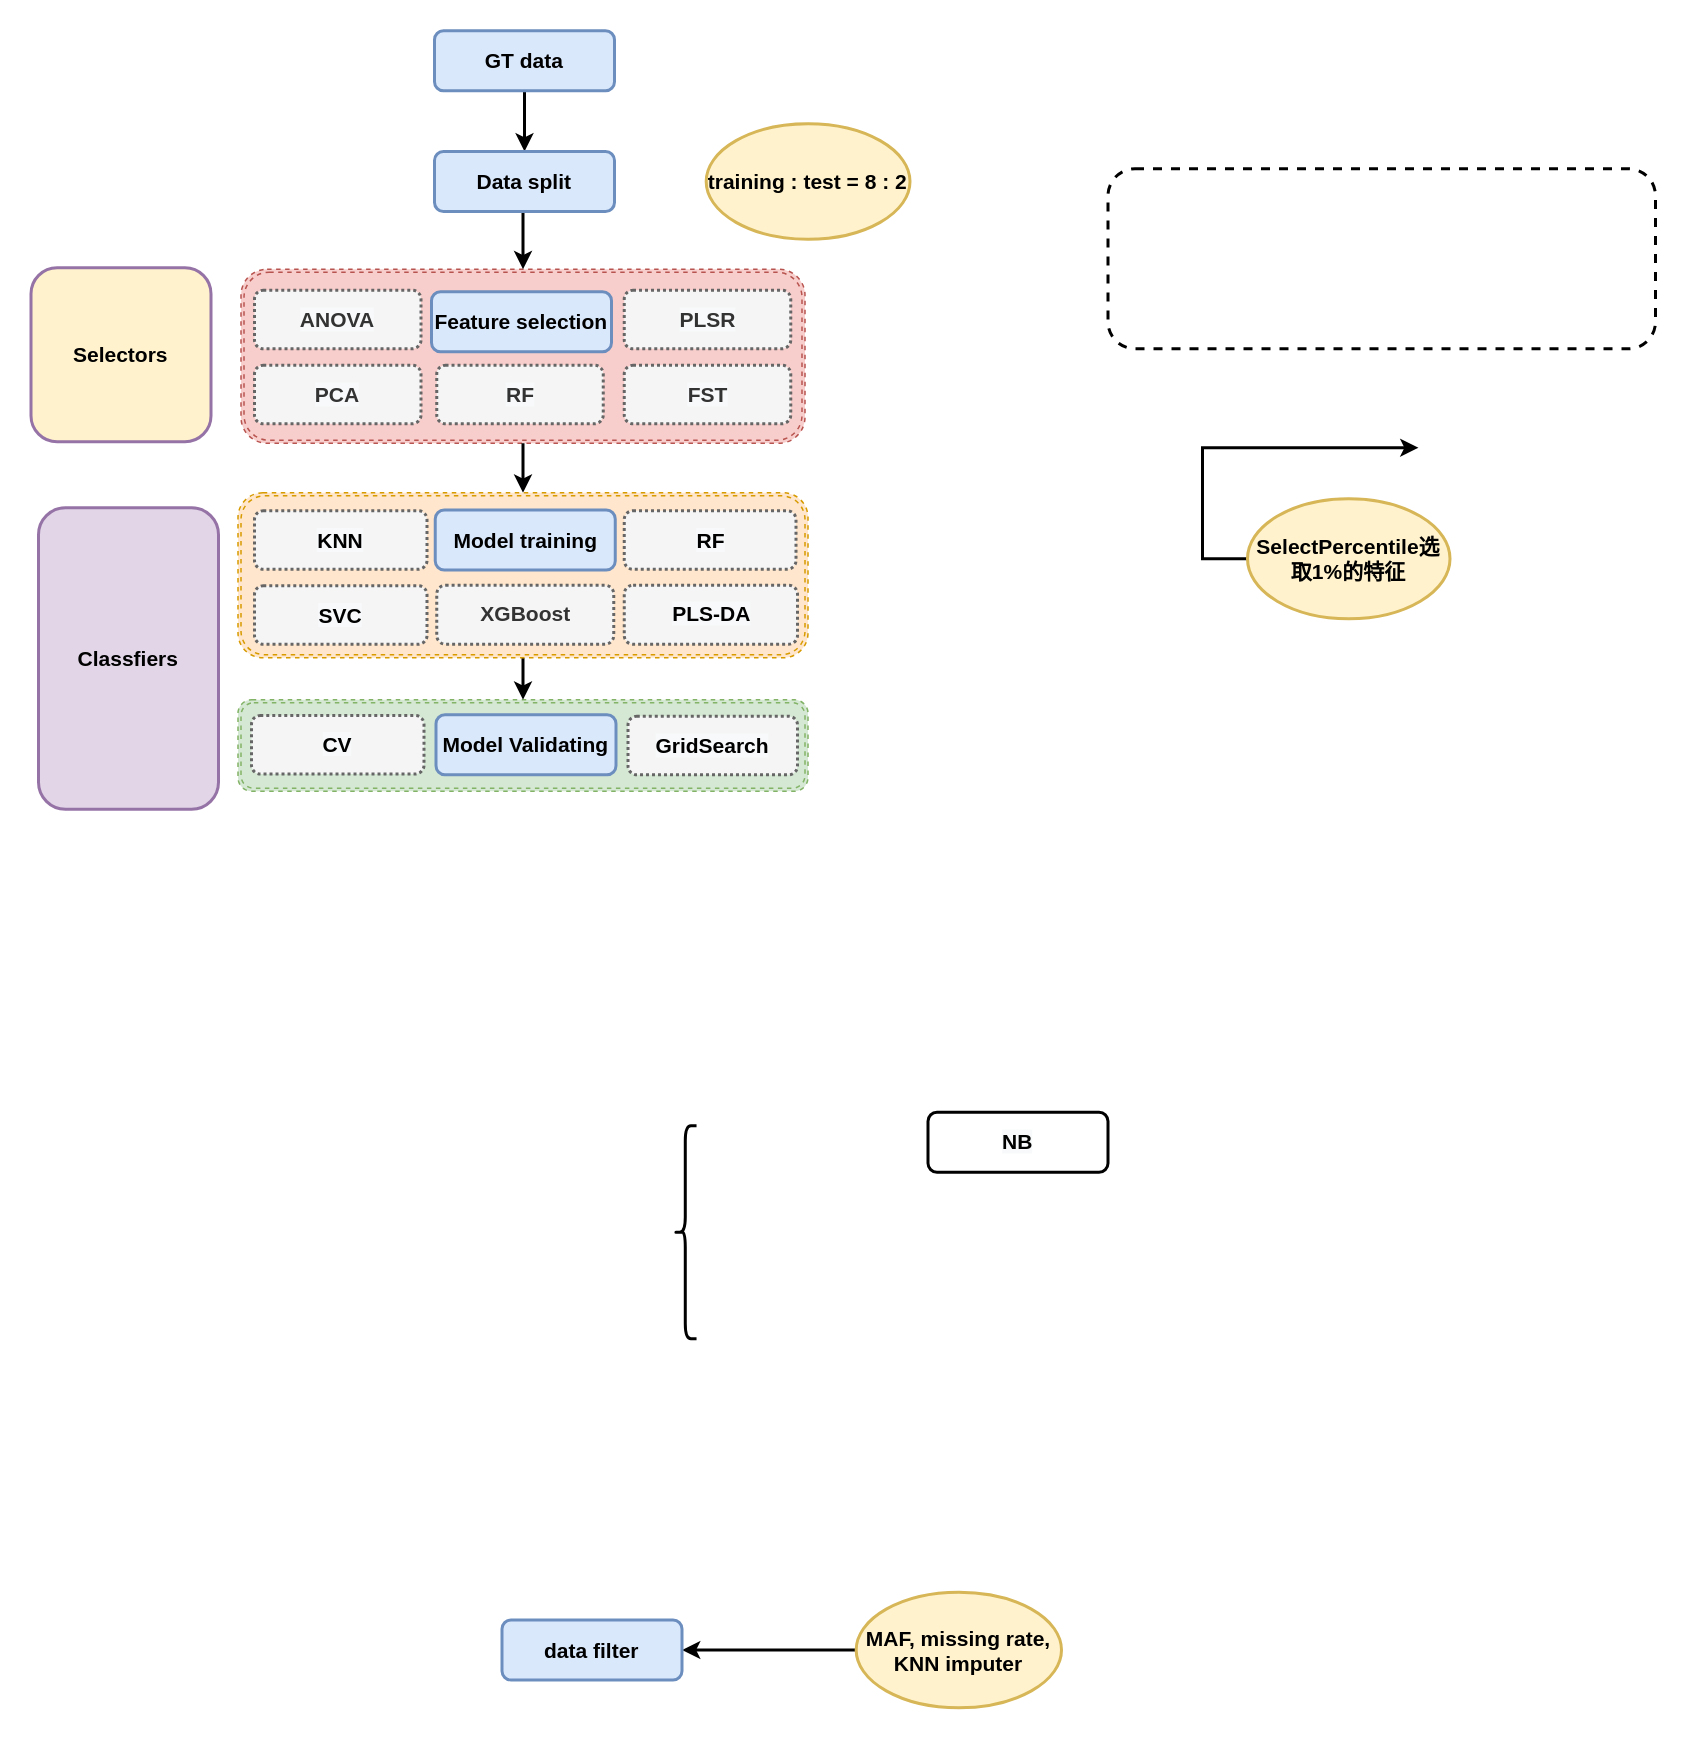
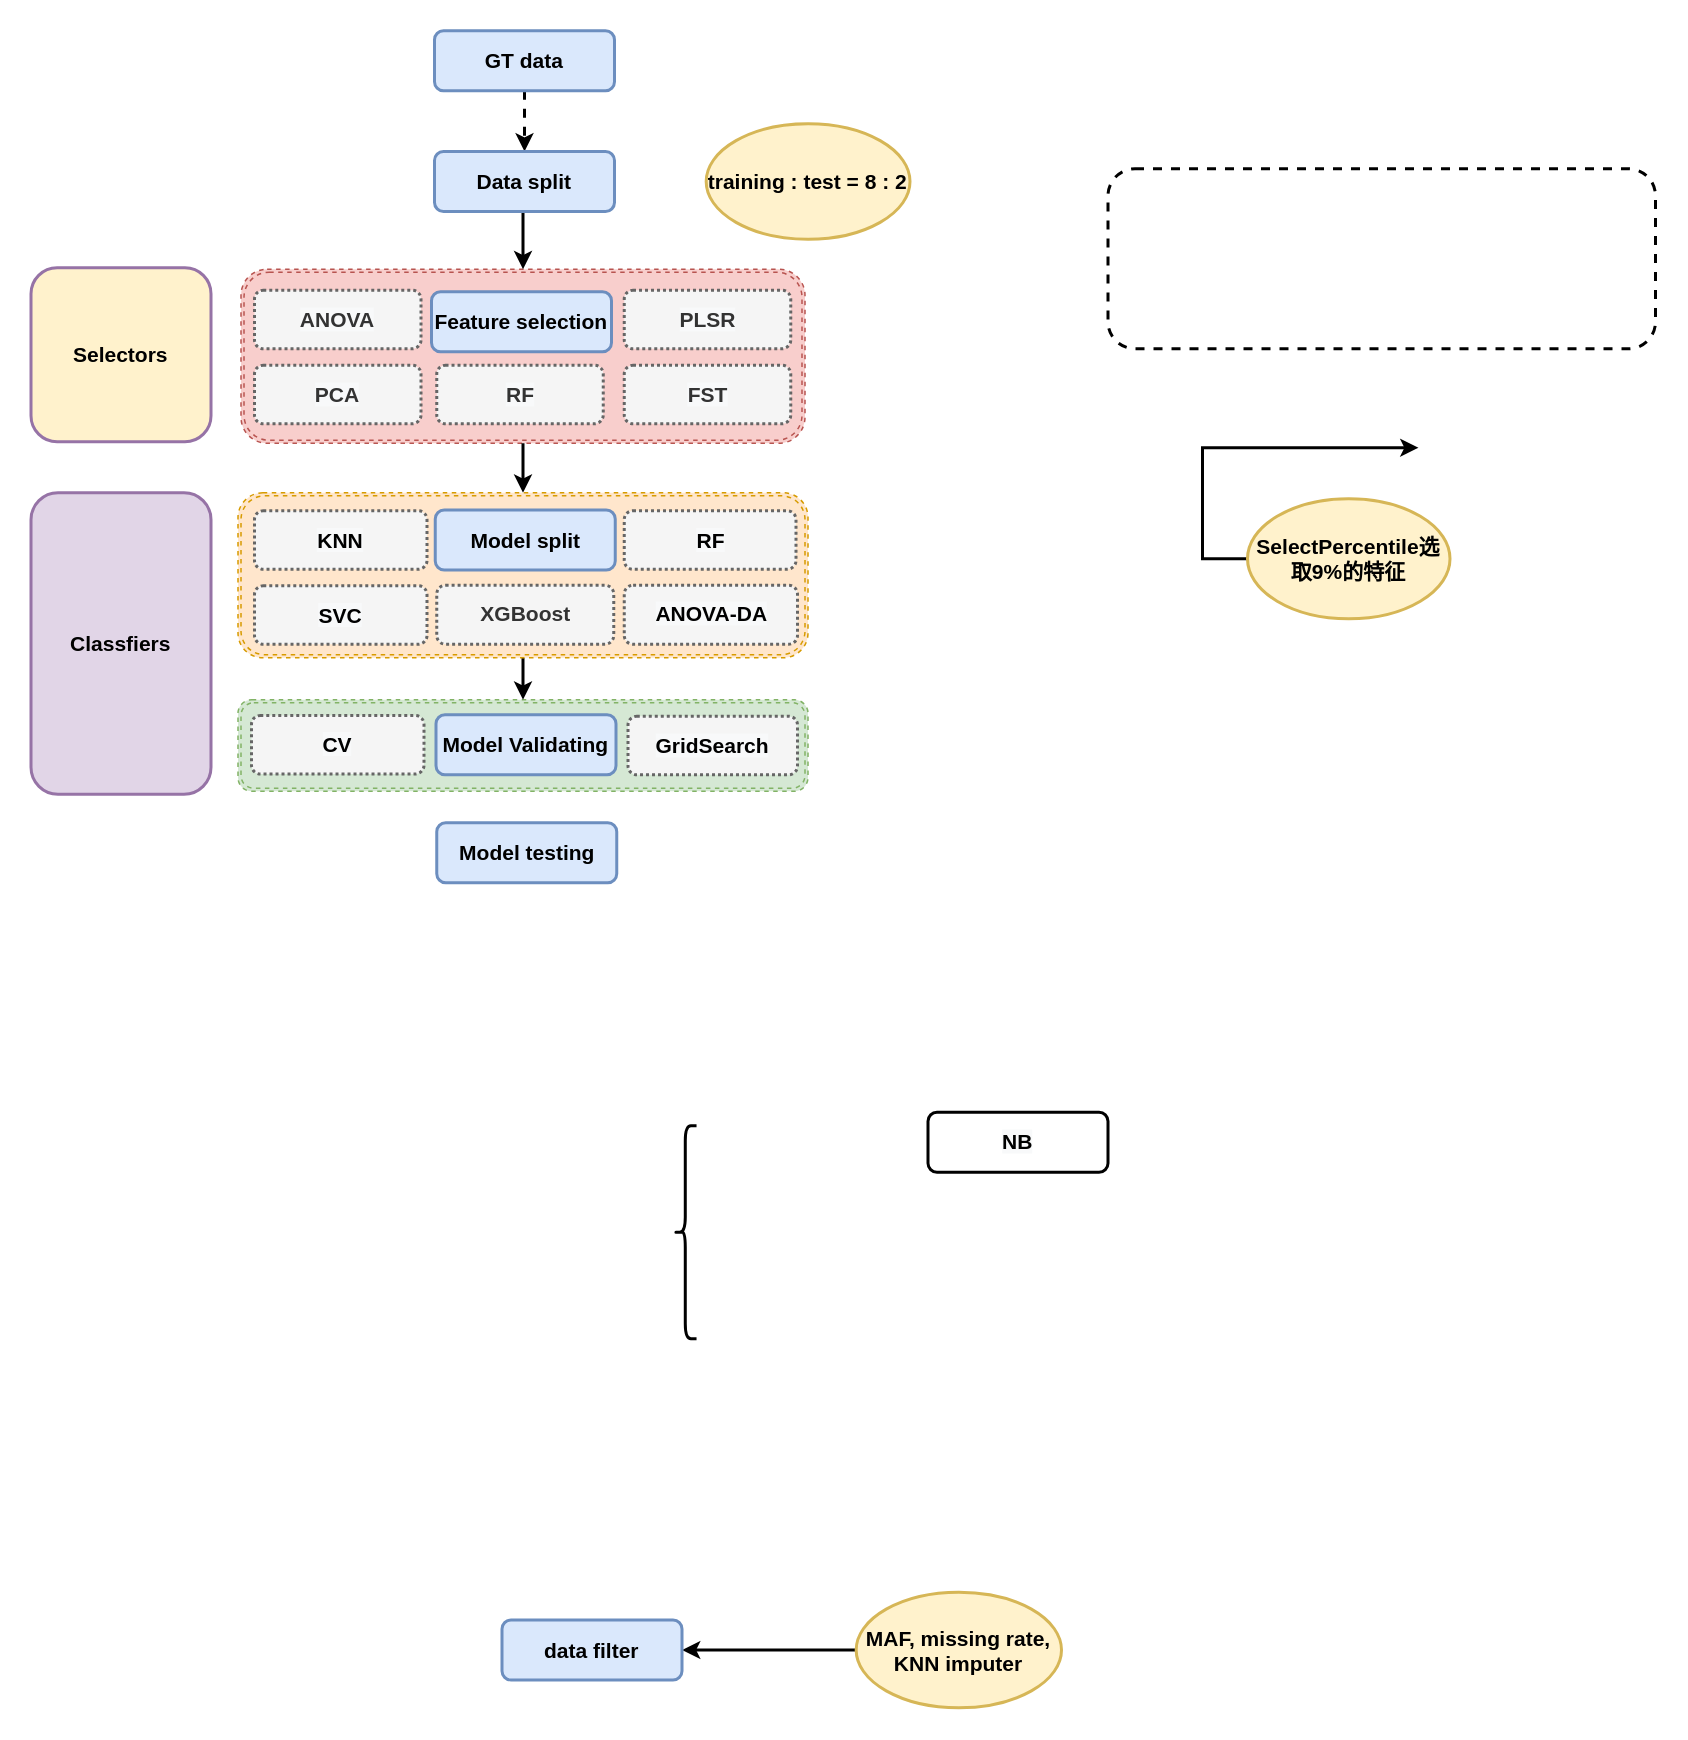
- <mxCell id="8" value="" style="edgeStyle=orthogonalEdgeStyle;rounded=0;orthogonalLoop=1;jettySize=auto;html=1;fontSize=14;fontStyle=1;fontFamily=Helvetica;strokeWidth=2;exitX=0.5;exitY=1;exitDx=0;exitDy=0;entryX=0.5;entryY=0;entryDx=0;entryDy=0;" parent="1" source="13" target="15" edge="1"><mxGeometry relative="1" as="geometry"><mxPoint x="348.58" y="108" as="sourcePoint" /><mxPoint x="348.58" y="158" as="targetPoint" /></mxGeometry></mxCell>
+ <mxCell id="8" value="" style="edgeStyle=orthogonalEdgeStyle;rounded=0;orthogonalLoop=1;jettySize=auto;html=1;fontSize=14;fontStyle=1;fontFamily=Helvetica;strokeWidth=2;exitX=0.5;exitY=1;exitDx=0;exitDy=0;entryX=0.5;entryY=0;entryDx=0;entryDy=0;dashed=1;" parent="1" source="13" target="15" edge="1"><mxGeometry relative="1" as="geometry"><mxPoint x="348.58" y="108" as="sourcePoint" /><mxPoint x="348.58" y="158" as="targetPoint" /></mxGeometry></mxCell>
- <mxCell id="37" value="&lt;span style=&quot;font-size: 14px;&quot;&gt;Model training&lt;/span&gt;" style="rounded=1;whiteSpace=wrap;html=1;fontSize=14;fontStyle=1;fontFamily=Helvetica;fillColor=#dae8fc;strokeColor=#6c8ebf;strokeWidth=2;" parent="1" vertex="1"><mxGeometry x="289.5" y="339.5" width="120" height="40" as="geometry" /></mxCell>
+ <mxCell id="37" value="&lt;span style=&quot;font-size: 14px;&quot;&gt;Model split&lt;/span&gt;" style="rounded=1;whiteSpace=wrap;html=1;fontSize=14;fontStyle=1;fontFamily=Helvetica;fillColor=#dae8fc;strokeColor=#6c8ebf;strokeWidth=2;" parent="1" vertex="1"><mxGeometry x="289.5" y="339.5" width="120" height="40" as="geometry" /></mxCell>
- <mxCell id="10" value="&lt;font style=&quot;font-size: 14px;&quot;&gt;&lt;span style=&quot;font-size: 14px;&quot;&gt;SelectPercentile&lt;/span&gt;&lt;span style=&quot;font-size: 14px;&quot;&gt;选取&lt;/span&gt;&lt;span style=&quot;font-size: 14px;&quot;&gt;1%&lt;/span&gt;&lt;span style=&quot;font-size: 14px;&quot;&gt;的特征&lt;/span&gt;&lt;/font&gt;" style="ellipse;whiteSpace=wrap;html=1;fontSize=14;fontStyle=1;fontFamily=Helvetica;fillColor=#fff2cc;strokeColor=#d6b656;strokeWidth=2;" parent="1" vertex="1"><mxGeometry x="831" y="332" width="135" height="80" as="geometry" /></mxCell>
+ <mxCell id="10" value="&lt;font style=&quot;font-size: 14px;&quot;&gt;&lt;span style=&quot;font-size: 14px;&quot;&gt;SelectPercentile&lt;/span&gt;&lt;span style=&quot;font-size: 14px;&quot;&gt;选取&lt;/span&gt;&lt;span style=&quot;font-size: 14px;&quot;&gt;9%&lt;/span&gt;&lt;span style=&quot;font-size: 14px;&quot;&gt;的特征&lt;/span&gt;&lt;/font&gt;" style="ellipse;whiteSpace=wrap;html=1;fontSize=14;fontStyle=1;fontFamily=Helvetica;fillColor=#fff2cc;strokeColor=#d6b656;strokeWidth=2;" parent="1" vertex="1"><mxGeometry x="831" y="332" width="135" height="80" as="geometry" /></mxCell>
- <mxCell id="35" value="&lt;span style=&quot;color: rgb(0, 0, 0); font-size: 14px; font-style: normal; font-variant-ligatures: normal; font-variant-caps: normal; letter-spacing: normal; orphans: 2; text-align: center; text-indent: 0px; text-transform: none; widows: 2; word-spacing: 0px; -webkit-text-stroke-width: 0px; background-color: rgb(248, 249, 250); text-decoration-thickness: initial; text-decoration-style: initial; text-decoration-color: initial; float: none; display: inline !important;&quot;&gt;PLS-DA&lt;/span&gt;" style="rounded=1;whiteSpace=wrap;html=1;fontSize=14;fontStyle=1;fontFamily=Helvetica;strokeWidth=2;fillColor=#f5f5f5;fontColor=#333333;strokeColor=#666666;dashed=1;dashPattern=1 1;" parent="1" vertex="1"><mxGeometry x="415.5" y="389.67" width="115.5" height="39.33" as="geometry" /></mxCell>
+ <mxCell id="35" value="&lt;span style=&quot;color: rgb(0, 0, 0); font-size: 14px; font-style: normal; font-variant-ligatures: normal; font-variant-caps: normal; letter-spacing: normal; orphans: 2; text-align: center; text-indent: 0px; text-transform: none; widows: 2; word-spacing: 0px; -webkit-text-stroke-width: 0px; background-color: rgb(248, 249, 250); text-decoration-thickness: initial; text-decoration-style: initial; text-decoration-color: initial; float: none; display: inline !important;&quot;&gt;ANOVA-DA&lt;/span&gt;" style="rounded=1;whiteSpace=wrap;html=1;fontSize=14;fontStyle=1;fontFamily=Helvetica;strokeWidth=2;fillColor=#f5f5f5;fontColor=#333333;strokeColor=#666666;dashed=1;dashPattern=1 1;" parent="1" vertex="1"><mxGeometry x="415.5" y="389.67" width="115.5" height="39.33" as="geometry" /></mxCell>
- <mxCell id="21" value="Classfiers" style="rounded=1;whiteSpace=wrap;html=1;fontSize=14;fontStyle=1;fontFamily=Helvetica;strokeWidth=2;fillColor=#e1d5e7;strokeColor=#9673a6;" vertex="1" parent="1"><mxGeometry x="25" y="338" width="120" height="201" as="geometry" /></mxCell>
+ <mxCell id="21" value="Classfiers" style="rounded=1;whiteSpace=wrap;html=1;fontSize=14;fontStyle=1;fontFamily=Helvetica;strokeWidth=2;fillColor=#e1d5e7;strokeColor=#9673a6;" vertex="1" parent="1"><mxGeometry x="20" y="328" width="120" height="201" as="geometry" /></mxCell>
+ <mxCell id="17" value="&lt;span style=&quot;font-size: 14px;&quot;&gt;Model testing&lt;/span&gt;" style="rounded=1;whiteSpace=wrap;html=1;fontSize=14;fontStyle=1;fontFamily=Helvetica;fillColor=#dae8fc;strokeColor=#6c8ebf;strokeWidth=2;" parent="1" vertex="1"><mxGeometry x="290.5" y="548" width="120" height="40" as="geometry" /></mxCell>
